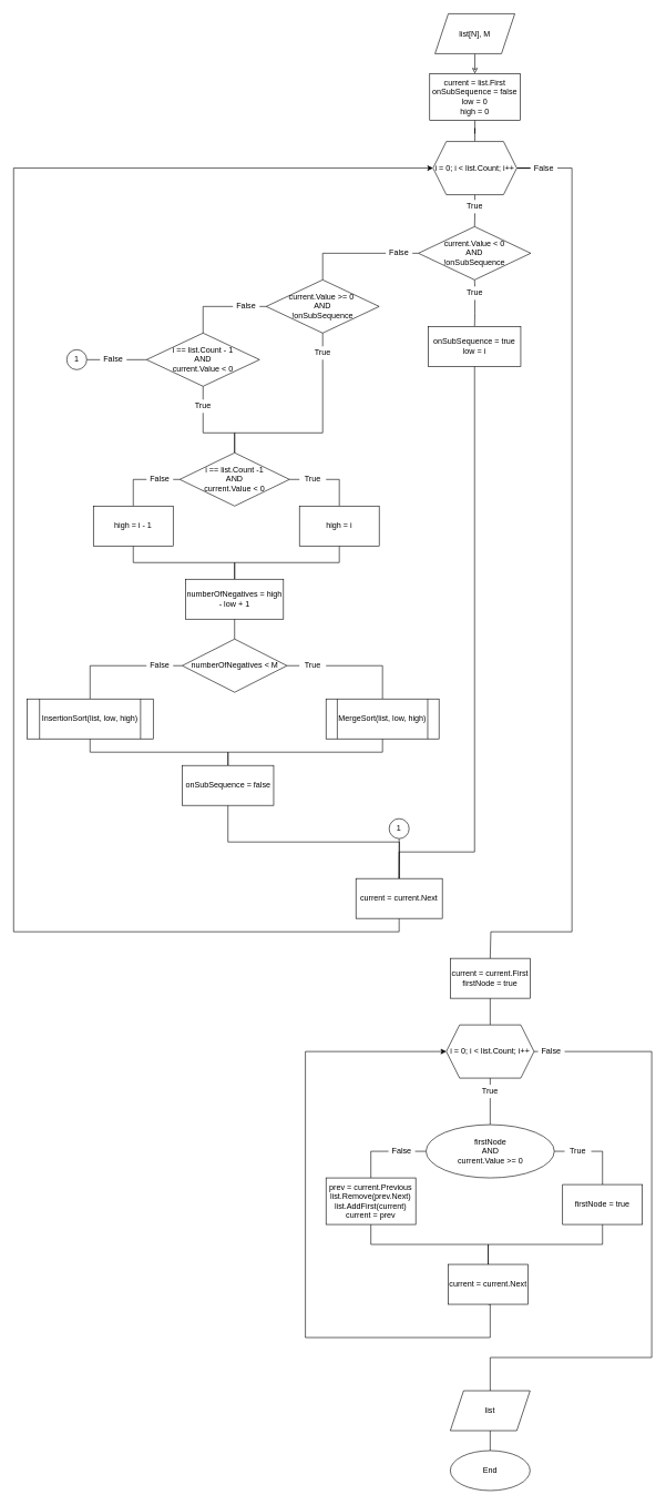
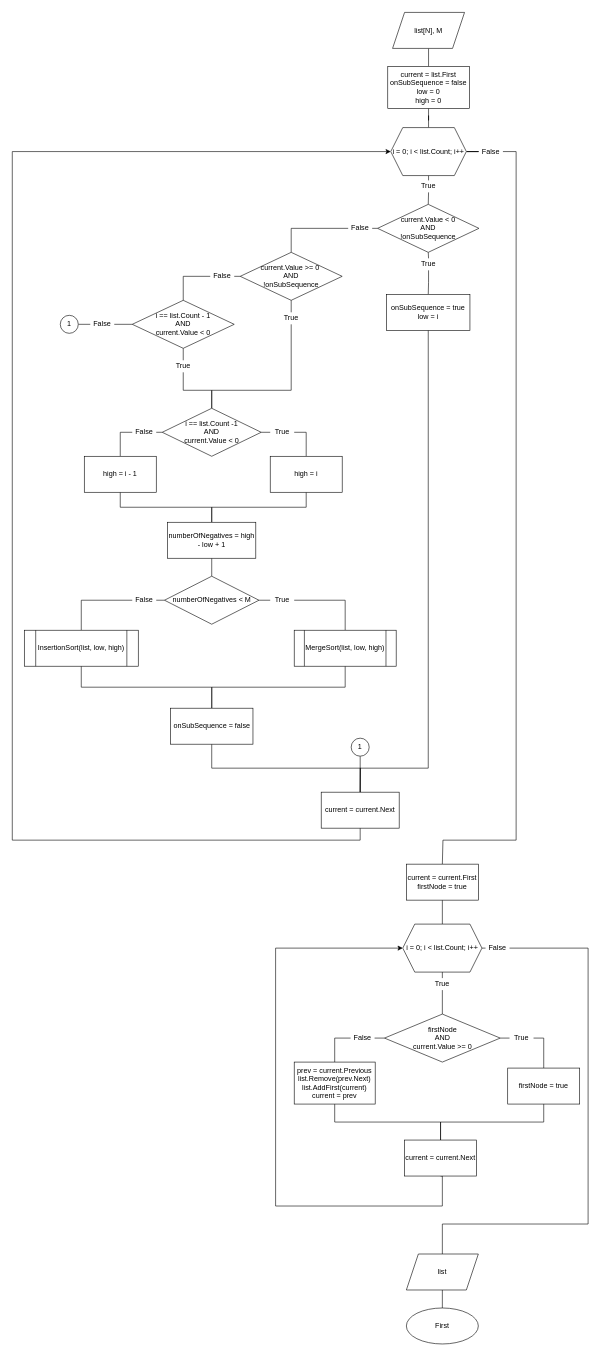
- <mxCell id="2" style="edgeStyle=orthogonalEdgeStyle;rounded=0;orthogonalLoop=1;jettySize=auto;html=1;exitX=0.5;exitY=1;exitDx=0;exitDy=0;entryX=0.5;entryY=0;entryDx=0;entryDy=0;endArrow=classic;endFill=0;" parent="1" source="3" target="5" edge="1"><mxGeometry relative="1" as="geometry" /></mxCell>
+ <mxCell id="2" style="edgeStyle=orthogonalEdgeStyle;rounded=0;orthogonalLoop=1;jettySize=auto;html=1;exitX=0.5;exitY=1;exitDx=0;exitDy=0;entryX=0.5;entryY=0;entryDx=0;entryDy=0;endArrow=none;endFill=0;" parent="1" source="3" target="5" edge="1"><mxGeometry relative="1" as="geometry" /></mxCell>
- <mxCell id="57" value="onSubSequence = false" style="rounded=0;whiteSpace=wrap;html=1;" vertex="1" parent="1"><mxGeometry x="273.75" y="1150" width="137.5" height="60" as="geometry" /></mxCell>
+ <mxCell id="57" value="onSubSequence = false" style="rounded=0;whiteSpace=wrap;html=1;" vertex="1" parent="1"><mxGeometry x="283.75" y="1180" width="137.5" height="60" as="geometry" /></mxCell>
- <mxCell id="76" value="firstNode&lt;br&gt;AND&lt;br&gt;current.Value &amp;gt;= 0" style="ellipse;whiteSpace=wrap;html=1;" vertex="1" parent="1"><mxGeometry x="640.5" y="1690" width="193" height="80" as="geometry" /></mxCell>
+ <mxCell id="76" value="firstNode&lt;br&gt;AND&lt;br&gt;current.Value &amp;gt;= 0" style="rhombus;whiteSpace=wrap;html=1;" vertex="1" parent="1"><mxGeometry x="640.5" y="1690" width="193" height="80" as="geometry" /></mxCell>
- <mxCell id="89" value="End" style="ellipse;whiteSpace=wrap;html=1;" vertex="1" parent="1"><mxGeometry x="677" y="2180" width="120" height="60" as="geometry" /></mxCell>
+ <mxCell id="89" value="First" style="ellipse;whiteSpace=wrap;html=1;" vertex="1" parent="1"><mxGeometry x="677" y="2180" width="120" height="60" as="geometry" /></mxCell>
